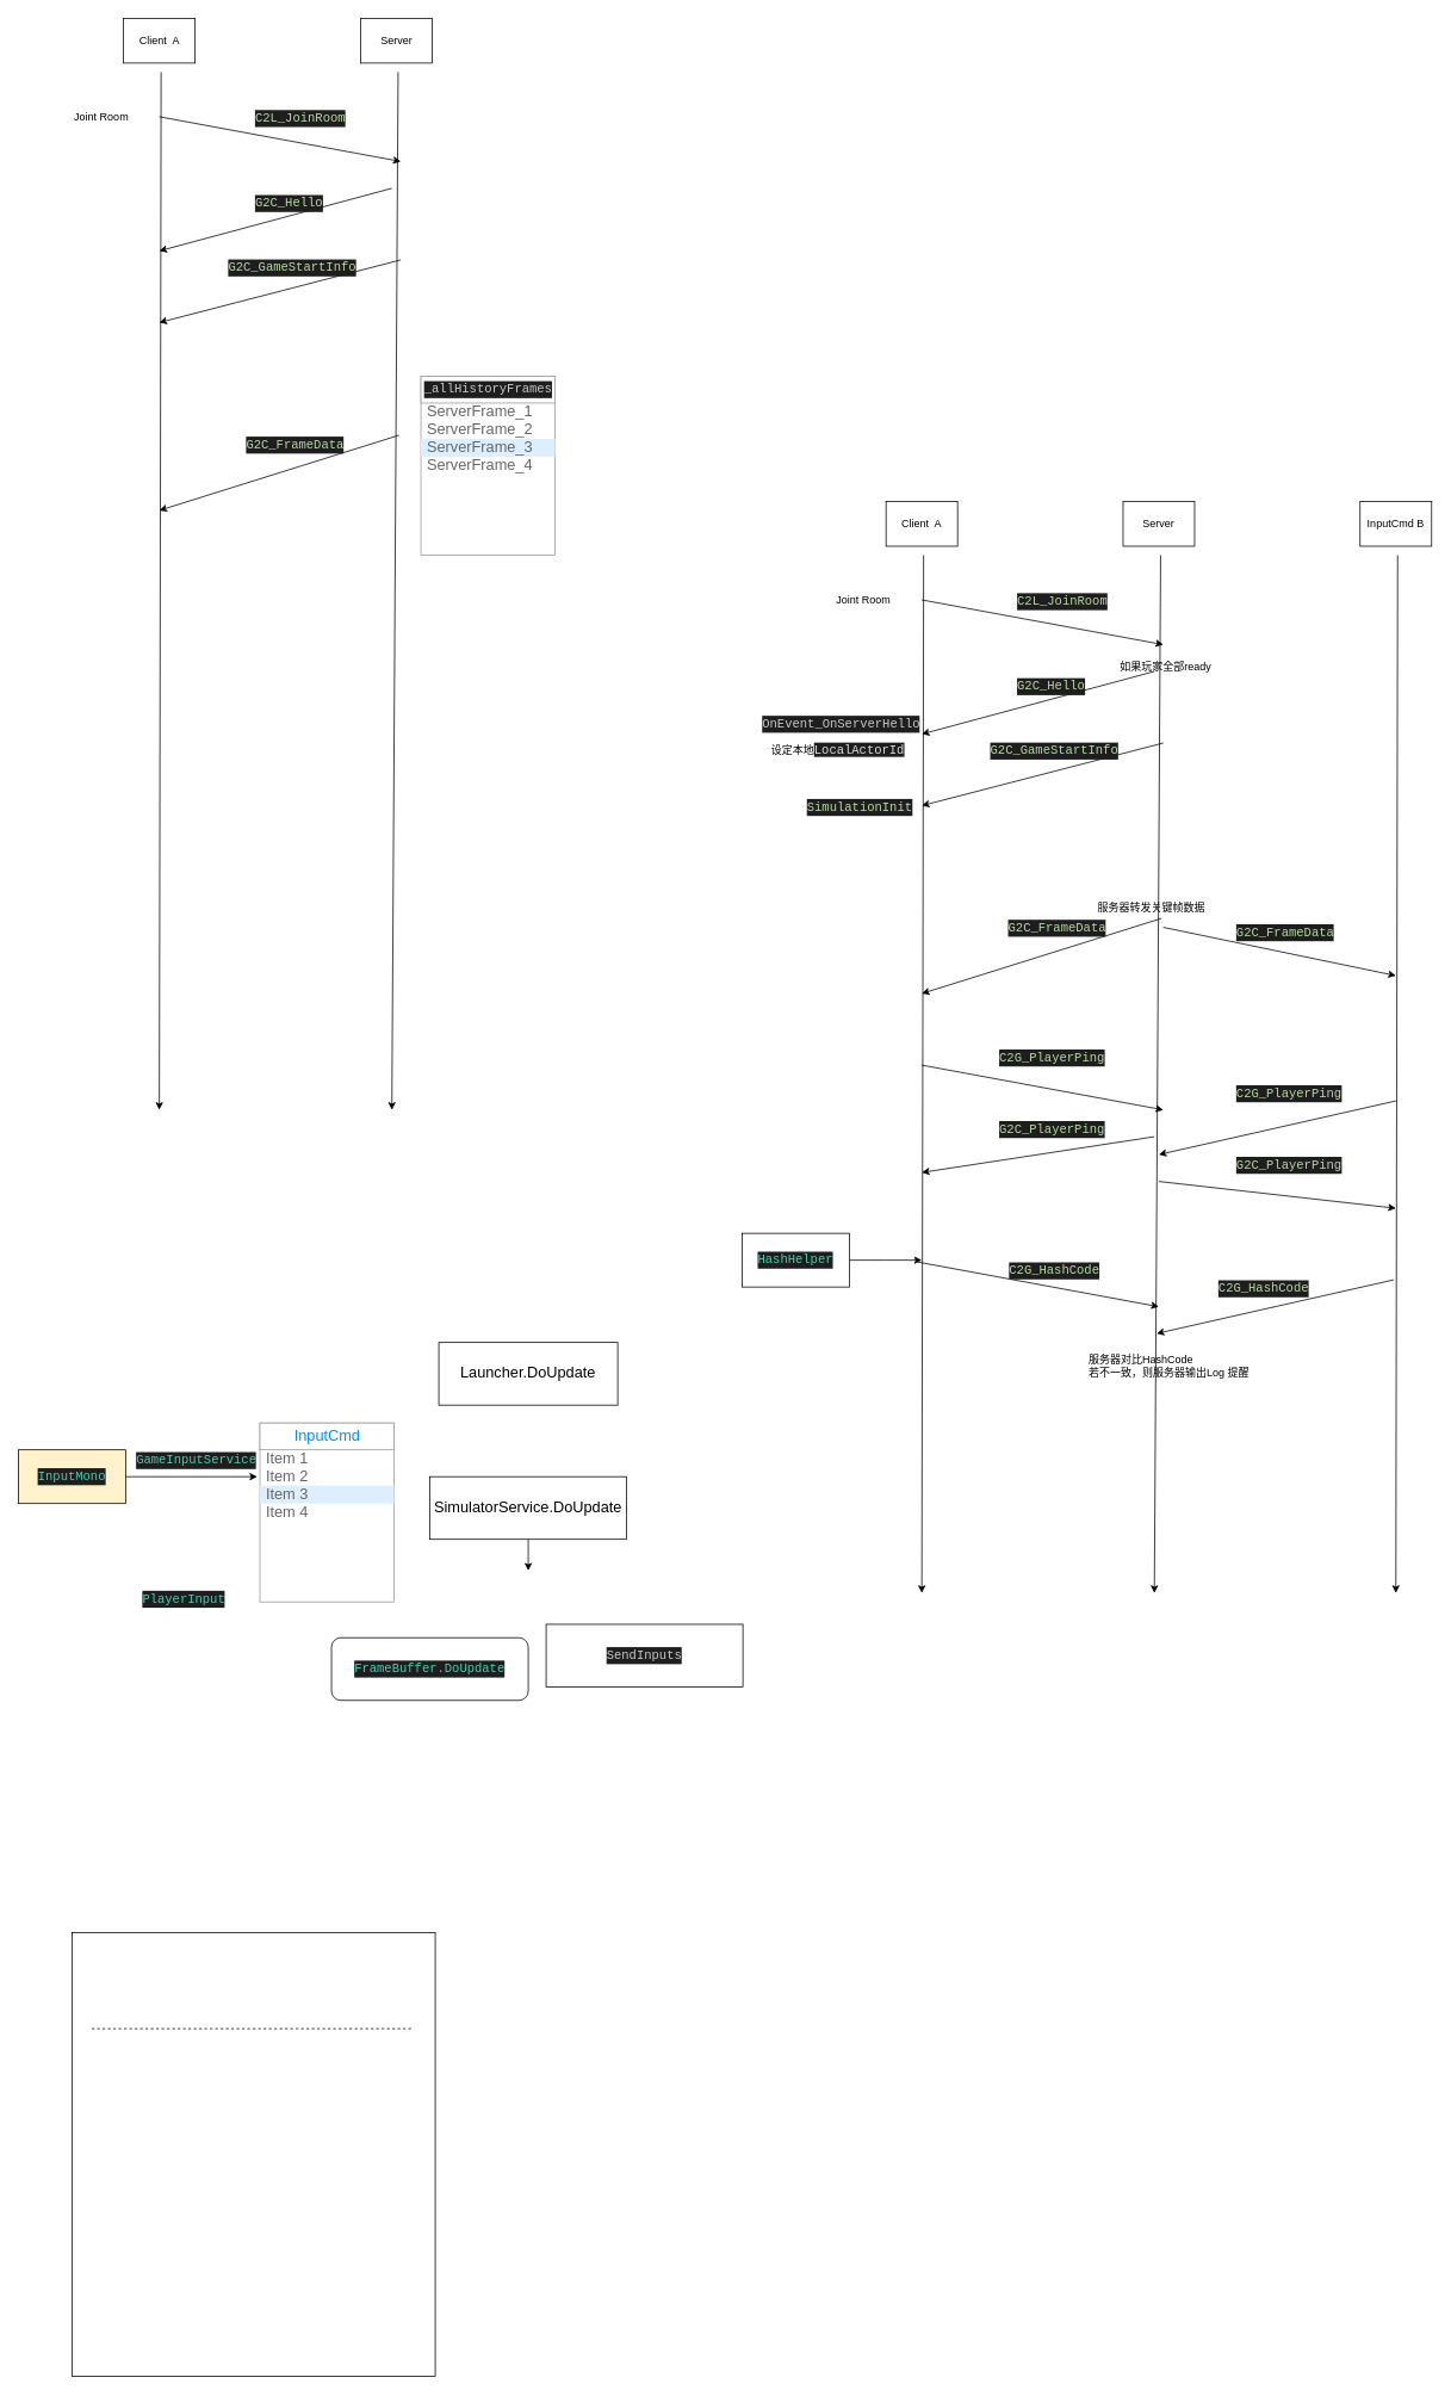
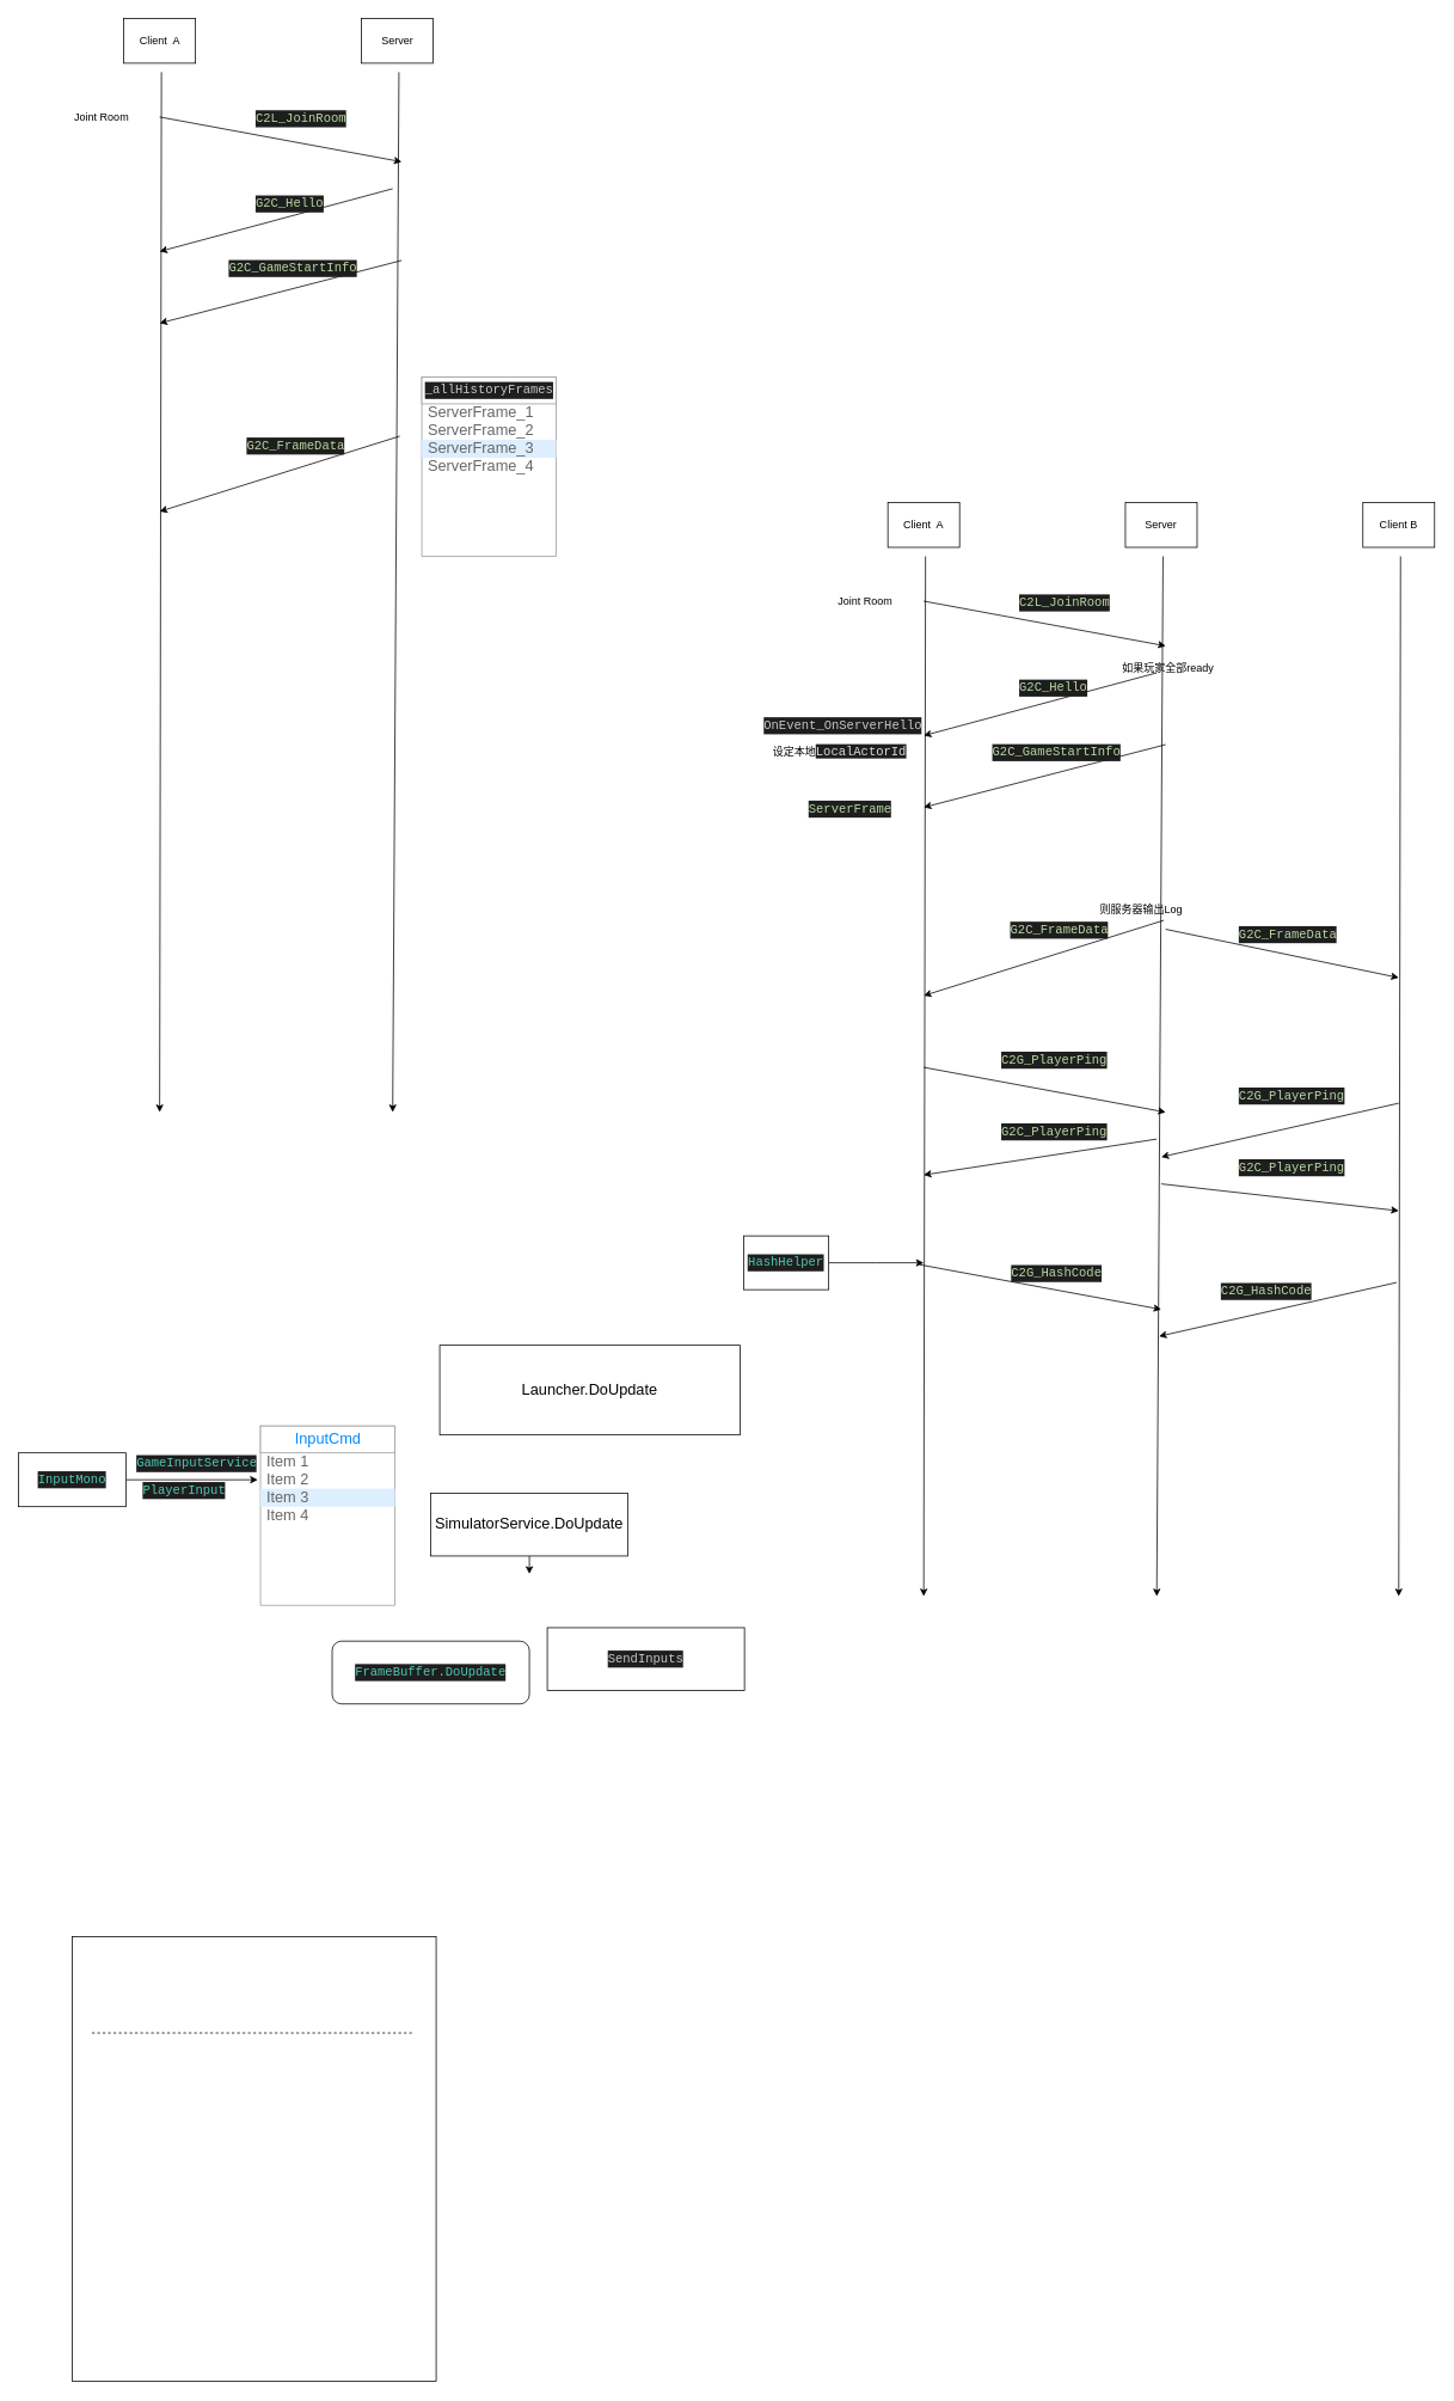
- <mxCell id="41" value="InputCmd B" style="rounded=0;whiteSpace=wrap;html=1;" parent="1" vertex="1"><mxGeometry x="1520" y="560" width="80" height="50" as="geometry" /></mxCell>
+ <mxCell id="41" value="Client B" style="rounded=0;whiteSpace=wrap;html=1;" parent="1" vertex="1"><mxGeometry x="1520" y="560" width="80" height="50" as="geometry" /></mxCell>
- <mxCell id="16" value="&lt;div style=&quot;color: rgb(212 , 212 , 212) ; background-color: rgb(30 , 30 , 30) ; font-family: &amp;#34;consolas&amp;#34; , &amp;#34;courier new&amp;#34; , monospace ; font-size: 14px ; line-height: 19px ; white-space: pre&quot;&gt;&lt;span style=&quot;color: #b8d7a3&quot;&gt;SimulationInit&lt;/span&gt;&lt;/div&gt;" style="text;html=1;resizable=0;points=[];autosize=1;align=left;verticalAlign=top;spacingTop=-4;" parent="1" vertex="1"><mxGeometry x="900" y="890" width="120" height="20" as="geometry" /></mxCell>
+ <mxCell id="16" value="&lt;div style=&quot;color: rgb(212 , 212 , 212) ; background-color: rgb(30 , 30 , 30) ; font-family: &amp;#34;consolas&amp;#34; , &amp;#34;courier new&amp;#34; , monospace ; font-size: 14px ; line-height: 19px ; white-space: pre&quot;&gt;&lt;span style=&quot;color: #b8d7a3&quot;&gt;ServerFrame&lt;/span&gt;&lt;/div&gt;" style="text;html=1;resizable=0;points=[];autosize=1;align=left;verticalAlign=top;spacingTop=-4;" parent="1" vertex="1"><mxGeometry x="900" y="890" width="120" height="20" as="geometry" /></mxCell>
- <mxCell id="35" value="服务器转发关键帧数据" style="text;html=1;resizable=0;points=[];autosize=1;align=left;verticalAlign=top;spacingTop=-4;" parent="1" vertex="1"><mxGeometry x="1225" y="1005" width="140" height="20" as="geometry" /></mxCell>
+ <mxCell id="35" value="则服务器输出Log" style="text;html=1;resizable=0;points=[];autosize=1;align=left;verticalAlign=top;spacingTop=-4;" parent="1" vertex="1"><mxGeometry x="1225" y="1005" width="140" height="20" as="geometry" /></mxCell>
- <mxCell id="53" value="&lt;div style=&quot;color: rgb(212 , 212 , 212) ; background-color: rgb(30 , 30 , 30) ; font-family: &amp;#34;consolas&amp;#34; , &amp;#34;courier new&amp;#34; , monospace ; font-size: 14px ; line-height: 19px ; white-space: pre&quot;&gt;&lt;span style=&quot;color: #4ec9b0&quot;&gt;HashHelper&lt;/span&gt;&lt;/div&gt;" style="rounded=0;whiteSpace=wrap;html=1;" parent="1" vertex="1"><mxGeometry x="829" y="1378" width="120" height="60" as="geometry" /></mxCell>
+ <mxCell id="53" value="&lt;div style=&quot;color: rgb(212 , 212 , 212) ; background-color: rgb(30 , 30 , 30) ; font-family: &amp;#34;consolas&amp;#34; , &amp;#34;courier new&amp;#34; , monospace ; font-size: 14px ; line-height: 19px ; white-space: pre&quot;&gt;&lt;span style=&quot;color: #4ec9b0&quot;&gt;HashHelper&lt;/span&gt;&lt;/div&gt;" style="rounded=0;whiteSpace=wrap;html=1;" parent="1" vertex="1"><mxGeometry x="829" y="1378" width="95" height="60" as="geometry" /></mxCell>
- <mxCell id="49" value="服务器对比HashCode&lt;br&gt;若不一致，则服务器输出Log 提醒" style="text;html=1;resizable=0;points=[];autosize=1;align=left;verticalAlign=top;spacingTop=-4;" parent="1" vertex="1"><mxGeometry x="1215" y="1510" width="190" height="30" as="geometry" /></mxCell>
- <mxCell id="27" value="&lt;font style=&quot;font-size: 17px&quot;&gt;Launcher.DoUpdate&lt;/font&gt;" style="rounded=0;whiteSpace=wrap;html=1;" parent="1" vertex="1"><mxGeometry x="490" y="1500" width="200" height="70" as="geometry" /></mxCell>
+ <mxCell id="27" value="&lt;font style=&quot;font-size: 17px&quot;&gt;Launcher.DoUpdate&lt;/font&gt;" style="rounded=0;whiteSpace=wrap;html=1;" parent="1" vertex="1"><mxGeometry x="490" y="1500" width="335" height="100" as="geometry" /></mxCell>
- <mxCell id="18" value="&lt;div style=&quot;color: rgb(212 , 212 , 212) ; background-color: rgb(30 , 30 , 30) ; font-family: &amp;#34;consolas&amp;#34; , &amp;#34;courier new&amp;#34; , monospace ; font-size: 14px ; line-height: 19px ; white-space: pre&quot;&gt;&lt;span style=&quot;color: #4ec9b0&quot;&gt;InputMono&lt;/span&gt;&lt;/div&gt;" style="rounded=0;whiteSpace=wrap;html=1;fillColor=#fff2cc;" parent="1" vertex="1"><mxGeometry x="20" y="1620" width="120" height="60" as="geometry" /></mxCell>
+ <mxCell id="18" value="&lt;div style=&quot;color: rgb(212 , 212 , 212) ; background-color: rgb(30 , 30 , 30) ; font-family: &amp;#34;consolas&amp;#34; , &amp;#34;courier new&amp;#34; , monospace ; font-size: 14px ; line-height: 19px ; white-space: pre&quot;&gt;&lt;span style=&quot;color: #4ec9b0&quot;&gt;InputMono&lt;/span&gt;&lt;/div&gt;" style="rounded=0;whiteSpace=wrap;html=1;" parent="1" vertex="1"><mxGeometry x="20" y="1620" width="120" height="60" as="geometry" /></mxCell>
- <mxCell id="29" value="&lt;font style=&quot;font-size: 17px&quot;&gt;SimulatorService.DoUpdate&lt;/font&gt;" style="rounded=0;whiteSpace=wrap;html=1;" parent="1" vertex="1"><mxGeometry x="480" y="1650" width="220" height="70" as="geometry" /></mxCell>
+ <mxCell id="29" value="&lt;font style=&quot;font-size: 17px&quot;&gt;SimulatorService.DoUpdate&lt;/font&gt;" style="rounded=0;whiteSpace=wrap;html=1;" parent="1" vertex="1"><mxGeometry x="480" y="1665" width="220" height="70" as="geometry" /></mxCell>
- <mxCell id="20" value="&lt;div style=&quot;color: rgb(212 , 212 , 212) ; background-color: rgb(30 , 30 , 30) ; font-family: &amp;#34;consolas&amp;#34; , &amp;#34;courier new&amp;#34; , monospace ; font-size: 14px ; line-height: 19px ; white-space: pre&quot;&gt;&lt;span style=&quot;color: #4ec9b0&quot;&gt;PlayerInput&lt;/span&gt;&lt;/div&gt;" style="text;html=1;resizable=0;points=[];autosize=1;align=left;verticalAlign=top;spacingTop=-4;" parent="1" vertex="1"><mxGeometry x="157" y="1775" width="100" height="20" as="geometry" /></mxCell>
+ <mxCell id="20" value="&lt;div style=&quot;color: rgb(212 , 212 , 212) ; background-color: rgb(30 , 30 , 30) ; font-family: &amp;#34;consolas&amp;#34; , &amp;#34;courier new&amp;#34; , monospace ; font-size: 14px ; line-height: 19px ; white-space: pre&quot;&gt;&lt;span style=&quot;color: #4ec9b0&quot;&gt;PlayerInput&lt;/span&gt;&lt;/div&gt;" style="text;html=1;resizable=0;points=[];autosize=1;align=left;verticalAlign=top;spacingTop=-4;" parent="1" vertex="1"><mxGeometry x="157" y="1650" width="100" height="20" as="geometry" /></mxCell>
